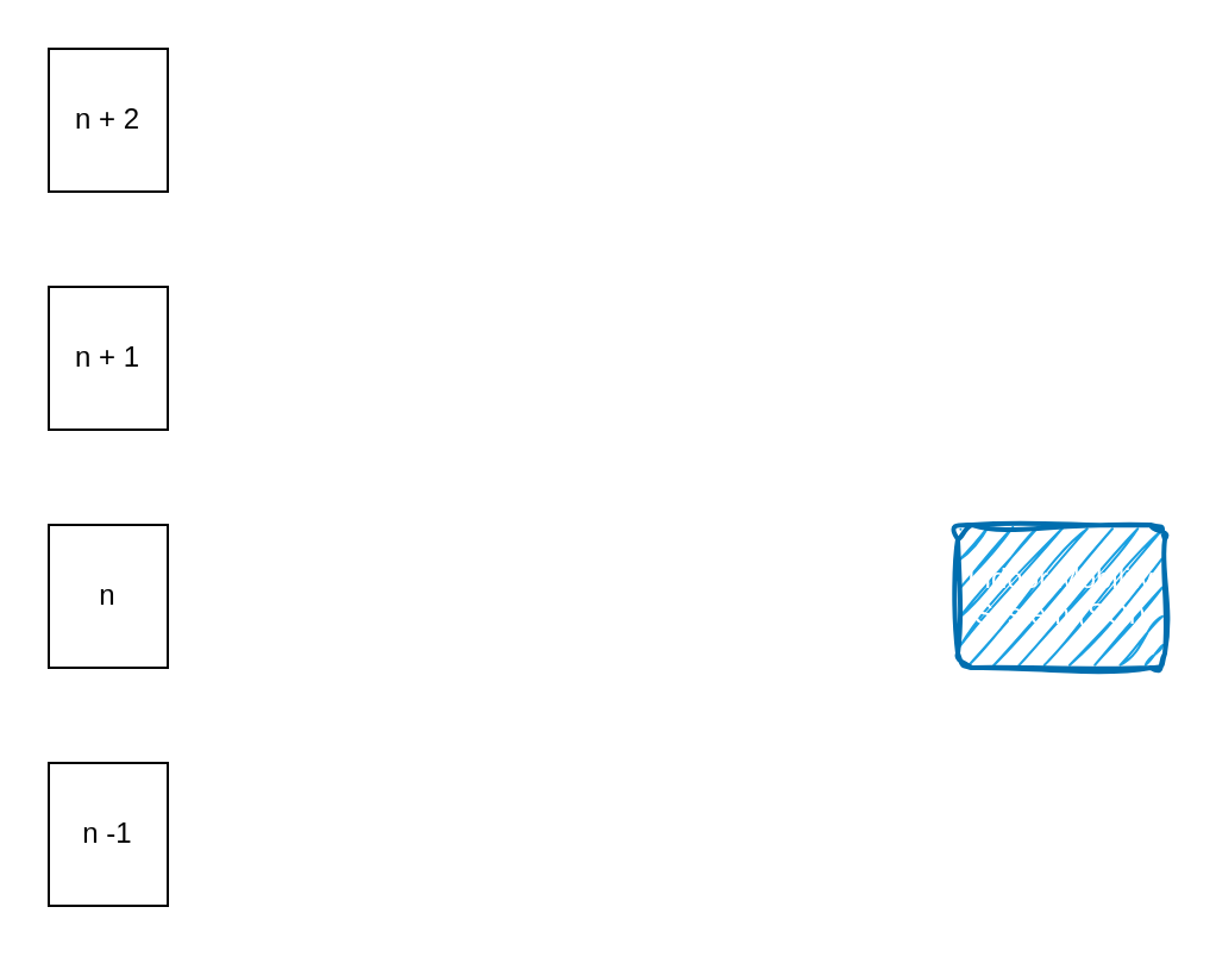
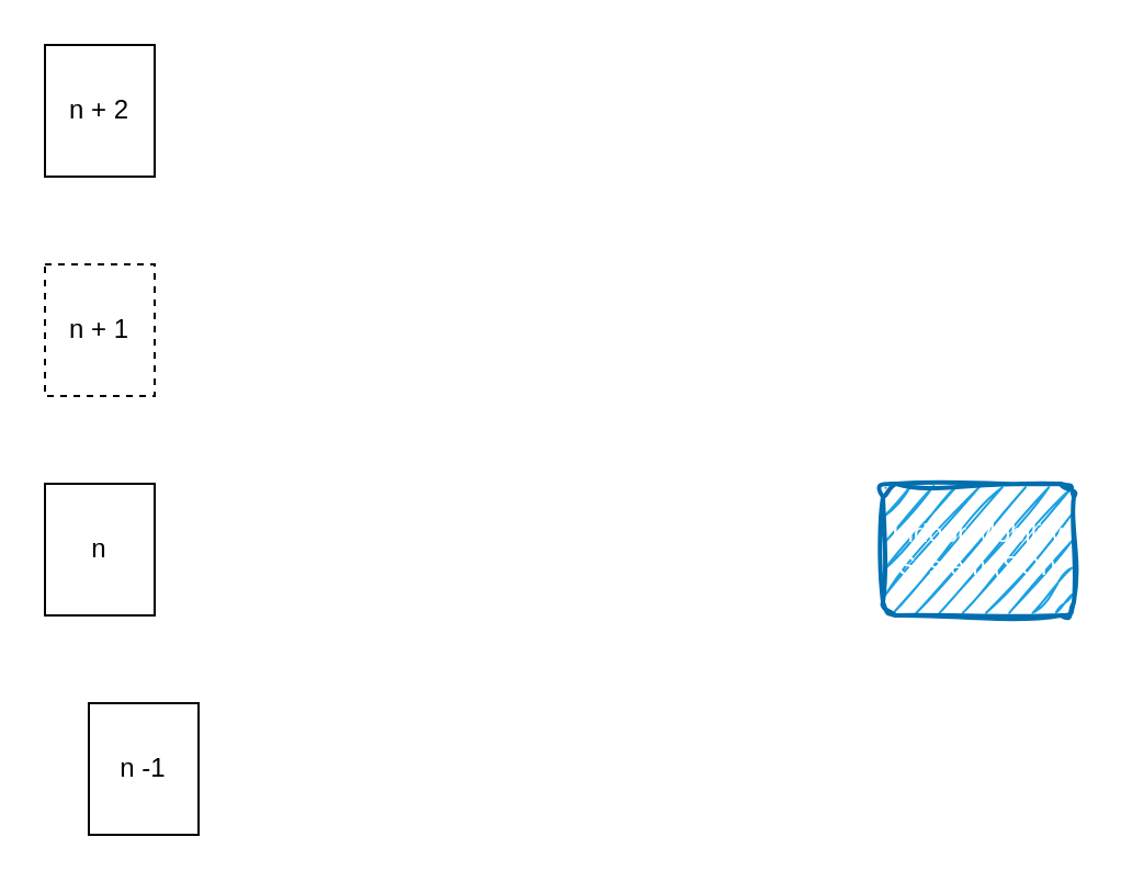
- <mxCell id="2" value="n + 1" style="rounded=0;whiteSpace=wrap;html=1;" vertex="1" parent="1"><mxGeometry y="120" width="50" height="60" as="geometry" x="20" /></mxCell>
+ <mxCell id="2" value="n + 1" style="rounded=0;whiteSpace=wrap;html=1;dashed=1;" vertex="1" parent="1"><mxGeometry y="120" width="50" height="60" as="geometry" x="20" /></mxCell>
- <mxCell id="5" value="n -1" style="rounded=0;whiteSpace=wrap;html=1;" vertex="1" parent="1"><mxGeometry y="320" width="50" height="60" as="geometry" x="20" /></mxCell>
+ <mxCell id="5" value="n -1" style="rounded=0;whiteSpace=wrap;html=1;" vertex="1" parent="1"><mxGeometry x="40" y="320" width="50" height="60" as="geometry" /></mxCell>
